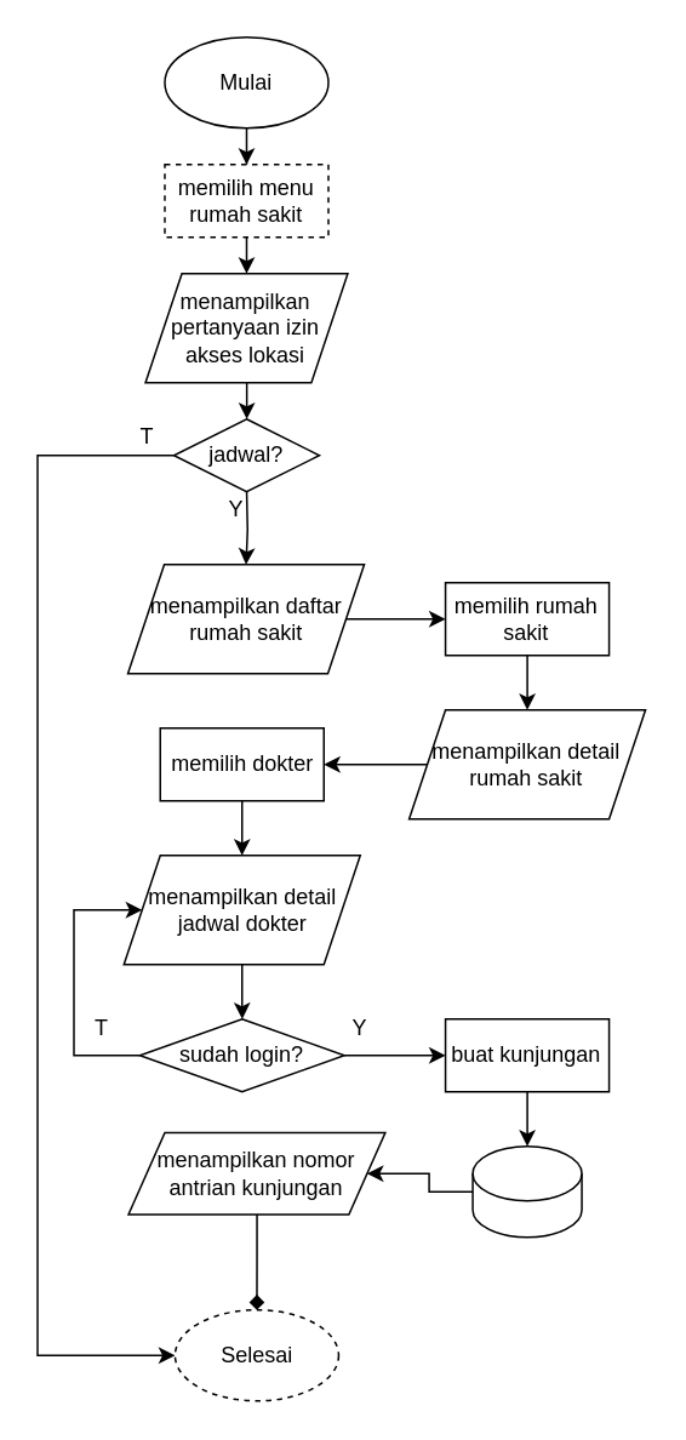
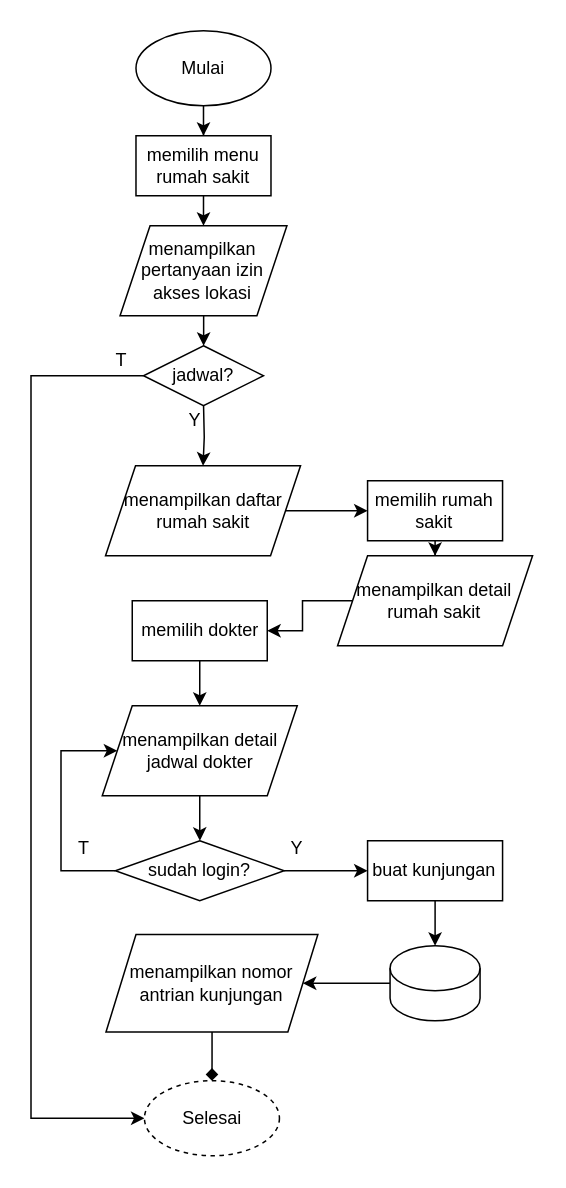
- <mxCell id="5" value="memilih menu rumah sakit" style="rounded=0;whiteSpace=wrap;html=1;dashed=1;" vertex="1" parent="1"><mxGeometry x="89.99" y="90" width="90" height="40" as="geometry" /></mxCell>
+ <mxCell id="5" value="memilih menu rumah sakit" style="rounded=0;whiteSpace=wrap;html=1;" vertex="1" parent="1"><mxGeometry x="89.99" y="90" width="90" height="40" as="geometry" /></mxCell>
- <mxCell id="18" value="menampilkan detail rumah sakit" style="shape=parallelogram;perimeter=parallelogramPerimeter;whiteSpace=wrap;html=1;fixedSize=1;" vertex="1" parent="1"><mxGeometry x="224.38" y="390" width="130" height="60" as="geometry" /></mxCell>
+ <mxCell id="18" value="menampilkan detail rumah sakit" style="shape=parallelogram;perimeter=parallelogramPerimeter;whiteSpace=wrap;html=1;fixedSize=1;" vertex="1" parent="1"><mxGeometry x="224.38" y="370" width="130" height="60" as="geometry" /></mxCell>
- <mxCell id="31" value="menampilkan nomor antrian kunjungan" style="shape=parallelogram;perimeter=parallelogramPerimeter;whiteSpace=wrap;html=1;fixedSize=1;" vertex="1" parent="1"><mxGeometry x="70" y="622.5" width="141.25" height="45" as="geometry" /></mxCell>
+ <mxCell id="31" value="menampilkan nomor antrian kunjungan" style="shape=parallelogram;perimeter=parallelogramPerimeter;whiteSpace=wrap;html=1;fixedSize=1;" vertex="1" parent="1"><mxGeometry x="70" y="622.5" width="141.25" height="65" as="geometry" /></mxCell>
